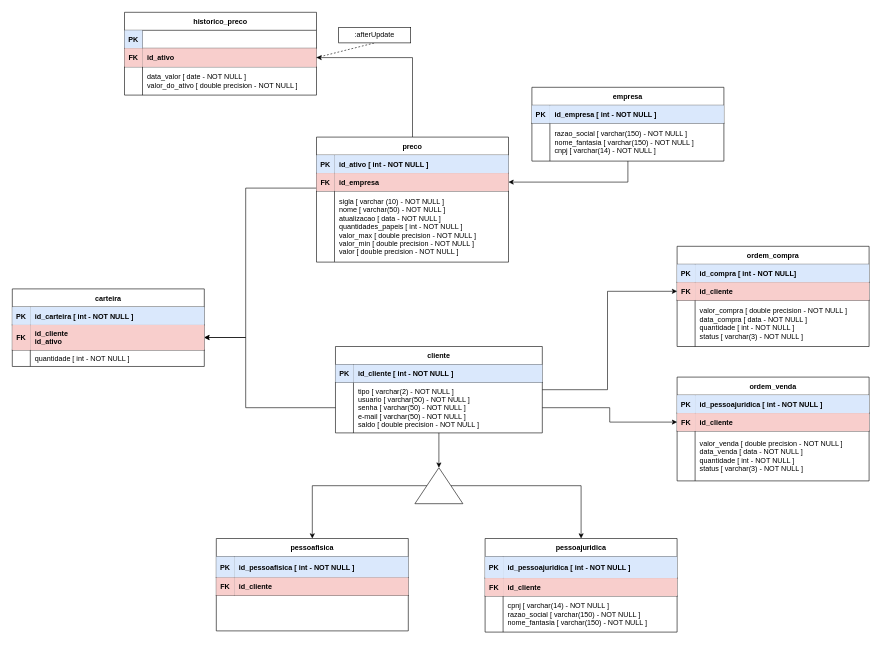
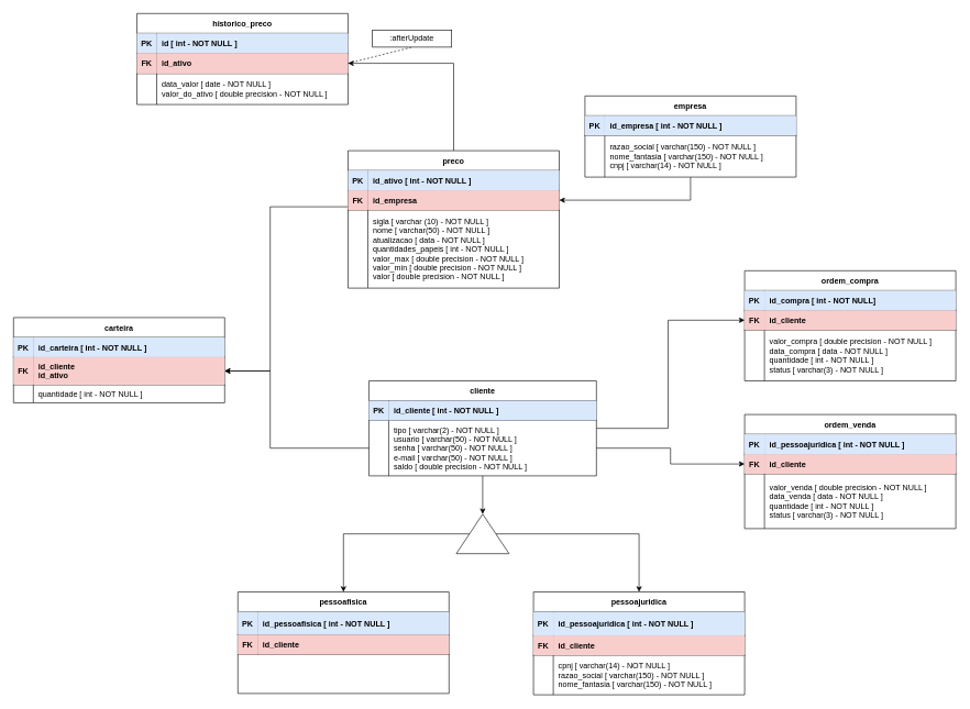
+ <mxCell id="88" value="id [ int - NOT NULL ]" style="shape=partialRectangle;overflow=hidden;connectable=0;fillColor=#dae8fc;top=0;left=0;bottom=0;right=0;align=left;spacingLeft=6;fontStyle=1;labelBackgroundColor=none;labelBorderColor=none;strokeColor=#6c8ebf;rounded=0;" parent="86" vertex="1"><mxGeometry x="30" width="290" height="30" as="geometry"><mxRectangle width="290" height="30" as="alternateBounds" /></mxGeometry></mxCell>
